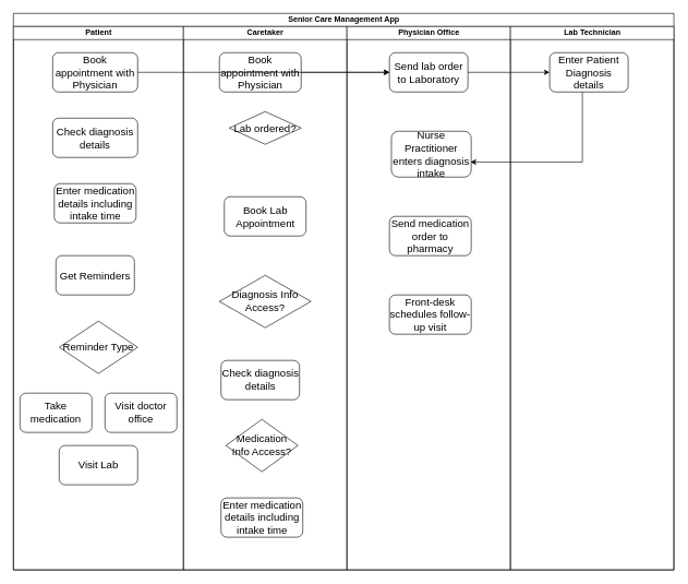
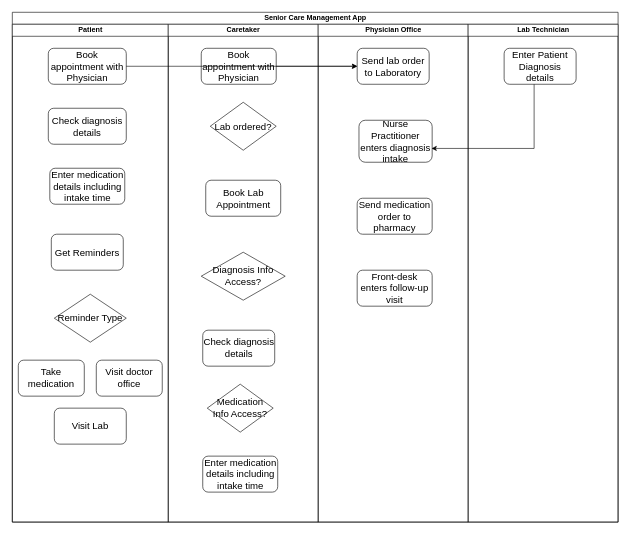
- <mxCell id="29" style="edgeStyle=orthogonalEdgeStyle;rounded=0;orthogonalLoop=1;jettySize=auto;html=1;entryX=0;entryY=0.5;entryDx=0;entryDy=0;" edge="1" parent="2" source="21" target="26"><mxGeometry relative="1" as="geometry" /></mxCell>
- <mxCell id="19" value="&lt;font size=&quot;3&quot;&gt;Lab ordered?&lt;/font&gt;" style="rhombus;whiteSpace=wrap;html=1;" vertex="1" parent="12"><mxGeometry x="70" y="130" width="110" height="50" as="geometry" /></mxCell>
+ <mxCell id="19" value="&lt;font size=&quot;3&quot;&gt;Lab ordered?&lt;/font&gt;" style="rhombus;whiteSpace=wrap;html=1;" vertex="1" parent="12"><mxGeometry x="70" y="130" width="110" height="80" as="geometry" /></mxCell>
- <mxCell id="23" value="&lt;font size=&quot;3&quot;&gt;Front-desk schedules follow-up visit&lt;/font&gt;" style="rounded=1;whiteSpace=wrap;html=1;" vertex="1" parent="20"><mxGeometry x="65" y="410" width="125" height="60" as="geometry" /></mxCell>
+ <mxCell id="23" value="&lt;font size=&quot;3&quot;&gt;Front-desk enters follow-up visit&lt;/font&gt;" style="rounded=1;whiteSpace=wrap;html=1;" vertex="1" parent="20"><mxGeometry x="65" y="410" width="125" height="60" as="geometry" /></mxCell>
